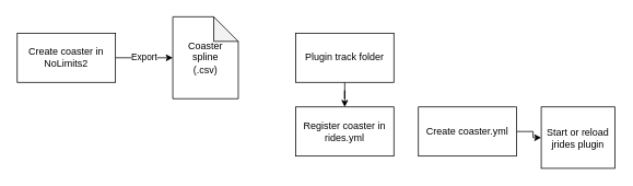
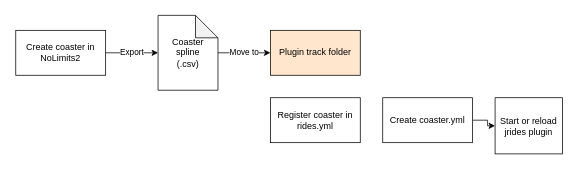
+ <mxCell id="4" value="Move to" style="edgeStyle=orthogonalEdgeStyle;rounded=0;orthogonalLoop=1;jettySize=auto;html=1;" edge="1" parent="1" source="5" target="7"><mxGeometry relative="1" as="geometry" /></mxCell>
- <mxCell id="7" value="Plugin track folder" style="rounded=0;whiteSpace=wrap;html=1;" vertex="1" parent="1"><mxGeometry x="360" y="40" width="120" height="60" as="geometry" /></mxCell>
+ <mxCell id="7" value="Plugin track folder" style="rounded=0;whiteSpace=wrap;html=1;fillColor=#ffe6cc;" vertex="1" parent="1"><mxGeometry x="360" y="40" width="120" height="60" as="geometry" /></mxCell>
- <mxCell id="6" value="" style="edgeStyle=orthogonalEdgeStyle;rounded=0;orthogonalLoop=1;jettySize=auto;html=1;" edge="1" parent="1" source="7" target="8"><mxGeometry relative="1" as="geometry" /></mxCell>
